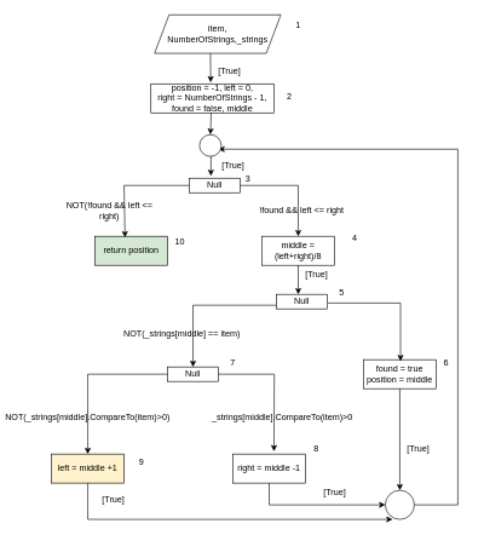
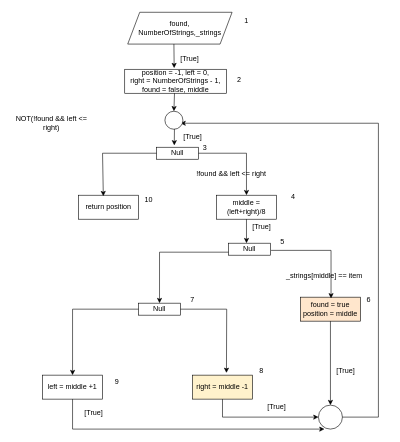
- <mxCell id="2" value="item,&lt;div&gt;NumberOfStrings,_strings&lt;/div&gt;" style="shape=parallelogram;perimeter=parallelogramPerimeter;whiteSpace=wrap;html=1;fixedSize=1;" parent="1" vertex="1"><mxGeometry x="212" y="20" width="174" height="53" as="geometry" /></mxCell>
+ <mxCell id="2" value="found,&lt;div&gt;NumberOfStrings,_strings&lt;/div&gt;" style="shape=parallelogram;perimeter=parallelogramPerimeter;whiteSpace=wrap;html=1;fixedSize=1;" parent="1" vertex="1"><mxGeometry x="212" y="20" width="174" height="53" as="geometry" /></mxCell>
- <mxCell id="21" value="NOT(!found &amp;amp;&amp;amp; left &amp;lt;= right)" style="text;html=1;align=center;verticalAlign=middle;whiteSpace=wrap;rounded=0;" parent="1" vertex="1"><mxGeometry x="80" y="275" width="140" height="30" as="geometry" /></mxCell>
+ <mxCell id="21" value="NOT(!found &amp;amp;&amp;amp; left &amp;lt;= right)" style="text;html=1;align=center;verticalAlign=middle;whiteSpace=wrap;rounded=0;" parent="1" vertex="1"><mxGeometry x="15" y="190" width="140" height="30" as="geometry" /></mxCell>
- <mxCell id="15" value="!found &amp;amp;&amp;amp; left &amp;lt;= right" style="text;html=1;align=center;verticalAlign=middle;whiteSpace=wrap;rounded=0;" parent="1" vertex="1"><mxGeometry x="345" y="275" width="140" height="30" as="geometry" /></mxCell>
+ <mxCell id="15" value="!found &amp;amp;&amp;amp; left &amp;lt;= right" style="text;html=1;align=center;verticalAlign=middle;whiteSpace=wrap;rounded=0;" parent="1" vertex="1"><mxGeometry x="315" y="275" width="140" height="30" as="geometry" /></mxCell>
- <mxCell id="5" value="return position" style="rounded=0;whiteSpace=wrap;html=1;fillColor=#d5e8d4;" parent="1" vertex="1"><mxGeometry x="130" y="325" width="100" height="40" as="geometry" /></mxCell>
+ <mxCell id="5" value="return position" style="rounded=0;whiteSpace=wrap;html=1;" parent="1" vertex="1"><mxGeometry x="130" y="325" width="100" height="40" as="geometry" /></mxCell>
- <mxCell id="17" value="NOT(_strings[middle] == item)" style="text;html=1;align=center;verticalAlign=middle;whiteSpace=wrap;rounded=0;" parent="1" vertex="1"><mxGeometry x="150" y="445" width="200" height="30" as="geometry" /></mxCell>
+ <mxCell id="16" value="_strings[middle] == item" style="text;html=1;align=center;verticalAlign=middle;whiteSpace=wrap;rounded=0;" parent="1" vertex="1"><mxGeometry x="470" y="445" width="140" height="30" as="geometry" /></mxCell>
- <mxCell id="11" value="found = true&lt;div&gt;position = middle&lt;/div&gt;" style="rounded=0;whiteSpace=wrap;html=1;" parent="1" vertex="1"><mxGeometry x="500" y="495" width="100" height="40" as="geometry" /></mxCell>
+ <mxCell id="11" value="found = true&lt;div&gt;position = middle&lt;/div&gt;" style="rounded=0;whiteSpace=wrap;html=1;fillColor=#ffe6cc;" parent="1" vertex="1"><mxGeometry x="500" y="495" width="100" height="40" as="geometry" /></mxCell>
- <mxCell id="20" value="_strings[middle].CompareTo(item)&amp;gt;0&amp;nbsp;" style="text;html=1;align=center;verticalAlign=middle;whiteSpace=wrap;rounded=0;" parent="1" vertex="1"><mxGeometry x="290" y="560" width="200" height="30" as="geometry" /></mxCell>
- <mxCell id="25" value="NOT(_strings[middle].CompareTo(item)&amp;gt;0)&lt;div&gt;&amp;nbsp;&lt;/div&gt;" style="text;html=1;align=center;verticalAlign=middle;whiteSpace=wrap;rounded=0;" parent="1" vertex="1"><mxGeometry x="20" y="566" width="200" height="30" as="geometry" /></mxCell>
- <mxCell id="27" value="&lt;div&gt;&lt;br&gt;&lt;/div&gt;left = middle +1&lt;div&gt;&lt;br&gt;&lt;/div&gt;" style="rounded=0;whiteSpace=wrap;html=1;fillColor=#fff2cc;" parent="1" vertex="1"><mxGeometry x="70" y="625" width="100" height="40" as="geometry" /></mxCell>
+ <mxCell id="27" value="&lt;div&gt;&lt;br&gt;&lt;/div&gt;left = middle +1&lt;div&gt;&lt;br&gt;&lt;/div&gt;" style="rounded=0;whiteSpace=wrap;html=1;" parent="1" vertex="1"><mxGeometry x="70" y="625" width="100" height="40" as="geometry" /></mxCell>
- <mxCell id="22" value="right = middle -1" style="rounded=0;whiteSpace=wrap;html=1;" parent="1" vertex="1"><mxGeometry x="320" y="625" width="100" height="40" as="geometry" /></mxCell>
+ <mxCell id="22" value="right = middle -1" style="rounded=0;whiteSpace=wrap;html=1;fillColor=#fff2cc;" parent="1" vertex="1"><mxGeometry x="320" y="625" width="100" height="40" as="geometry" /></mxCell>
